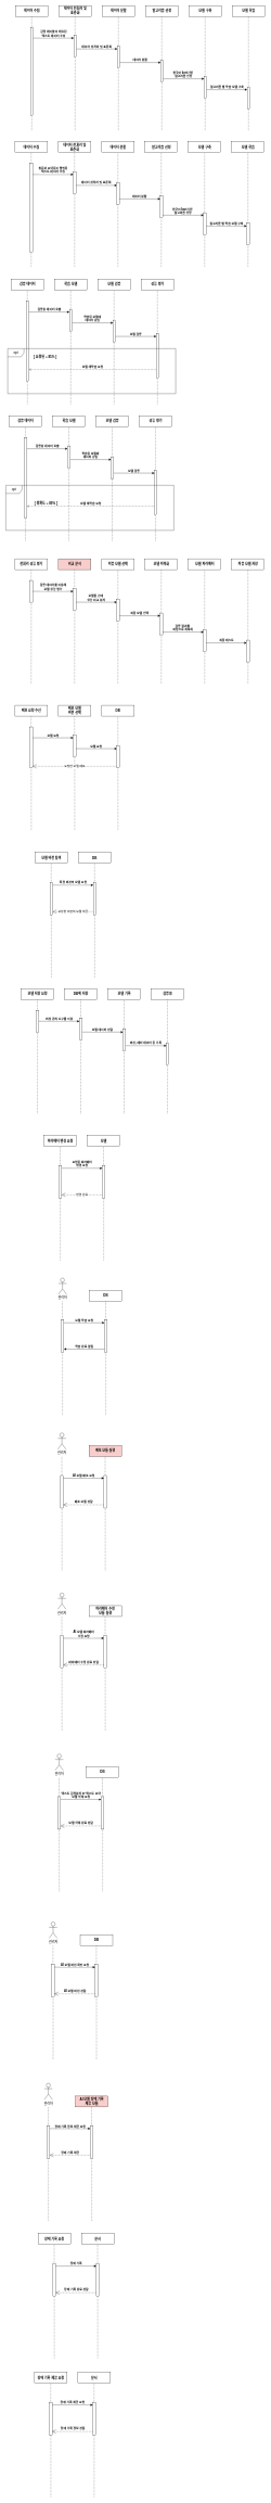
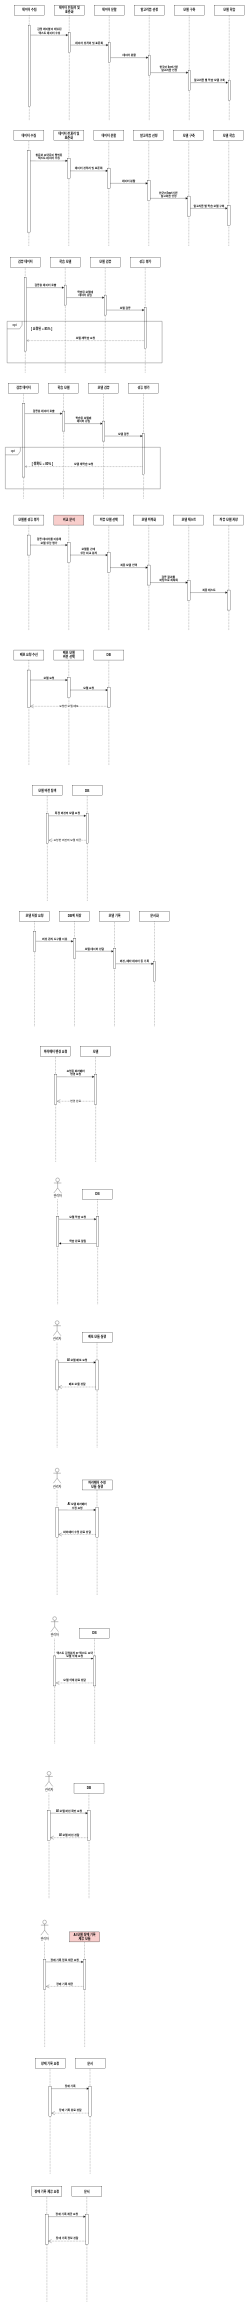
- <mxCell id="2" value="전처리 성능 평가" style="rounded=0;whiteSpace=wrap;html=1;strokeWidth=1;fontStyle=1" vertex="1" parent="1"><mxGeometry x="54" y="2060" width="120" height="40" as="geometry" /></mxCell>
+ <mxCell id="2" value="모델별 성능 평가" style="rounded=0;whiteSpace=wrap;html=1;strokeWidth=1;fontStyle=1" vertex="1" parent="1"><mxGeometry x="54" y="2060" width="120" height="40" as="geometry" /></mxCell>
- <mxCell id="6" value="모델 파라매터" style="rounded=0;whiteSpace=wrap;html=1;strokeWidth=1;fontStyle=1" vertex="1" parent="1"><mxGeometry x="694" y="2060" width="120" height="40" as="geometry" /></mxCell>
+ <mxCell id="6" value="모델 테스트" style="rounded=0;whiteSpace=wrap;html=1;strokeWidth=1;fontStyle=1" vertex="1" parent="1"><mxGeometry x="694" y="2060" width="120" height="40" as="geometry" /></mxCell>
- <mxCell id="57" value="검증용" style="rounded=0;whiteSpace=wrap;html=1;strokeWidth=1;fontStyle=1" vertex="1" parent="1"><mxGeometry x="557" y="3645" width="120" height="40" as="geometry" /></mxCell>
+ <mxCell id="57" value="문서화" style="rounded=0;whiteSpace=wrap;html=1;strokeWidth=1;fontStyle=1" vertex="1" parent="1"><mxGeometry x="557" y="3645" width="120" height="40" as="geometry" /></mxCell>
- <mxCell id="92" value="배포 모듈 실행" style="rounded=0;whiteSpace=wrap;html=1;strokeWidth=1;fontStyle=1;fillColor=#f8cecc;" vertex="1" parent="1"><mxGeometry x="327" y="5330" width="120" height="40" as="geometry" /></mxCell>
+ <mxCell id="92" value="배포 모듈 실행" style="rounded=0;whiteSpace=wrap;html=1;strokeWidth=1;fontStyle=1" vertex="1" parent="1"><mxGeometry x="327" y="5330" width="120" height="40" as="geometry" /></mxCell>
